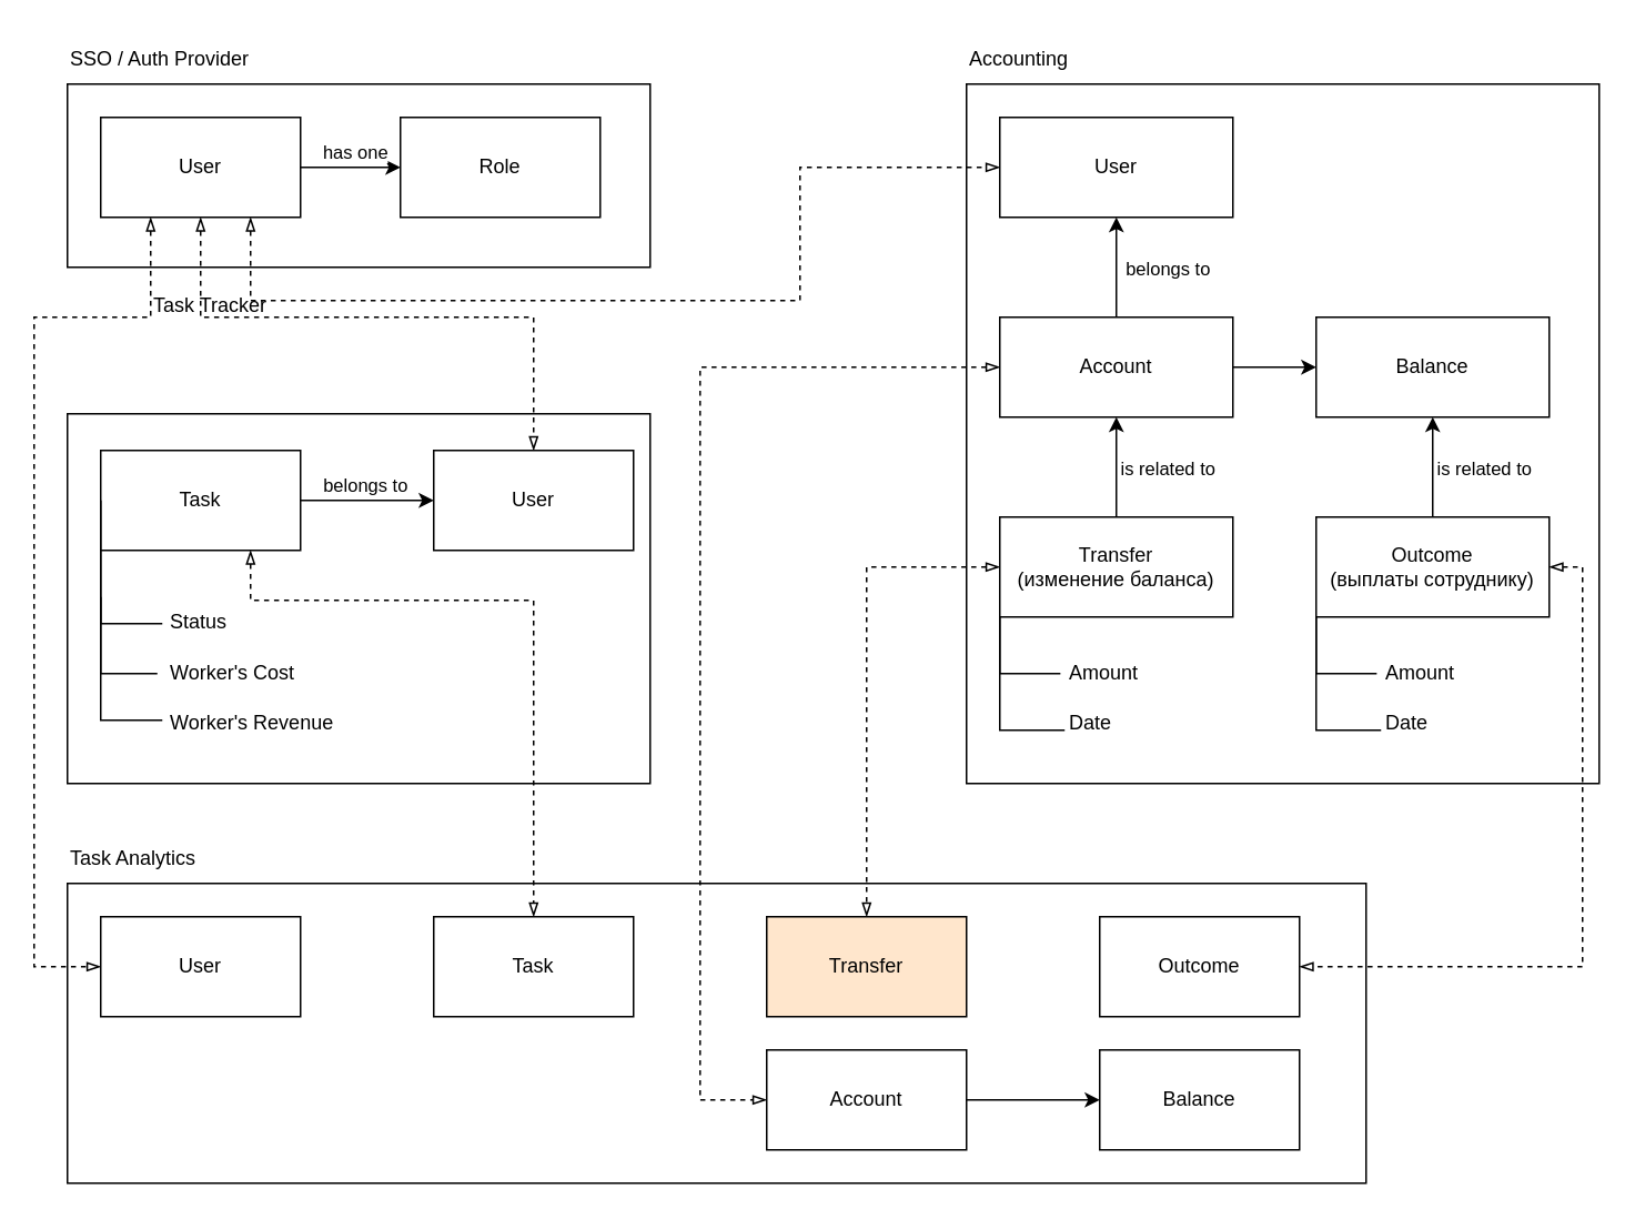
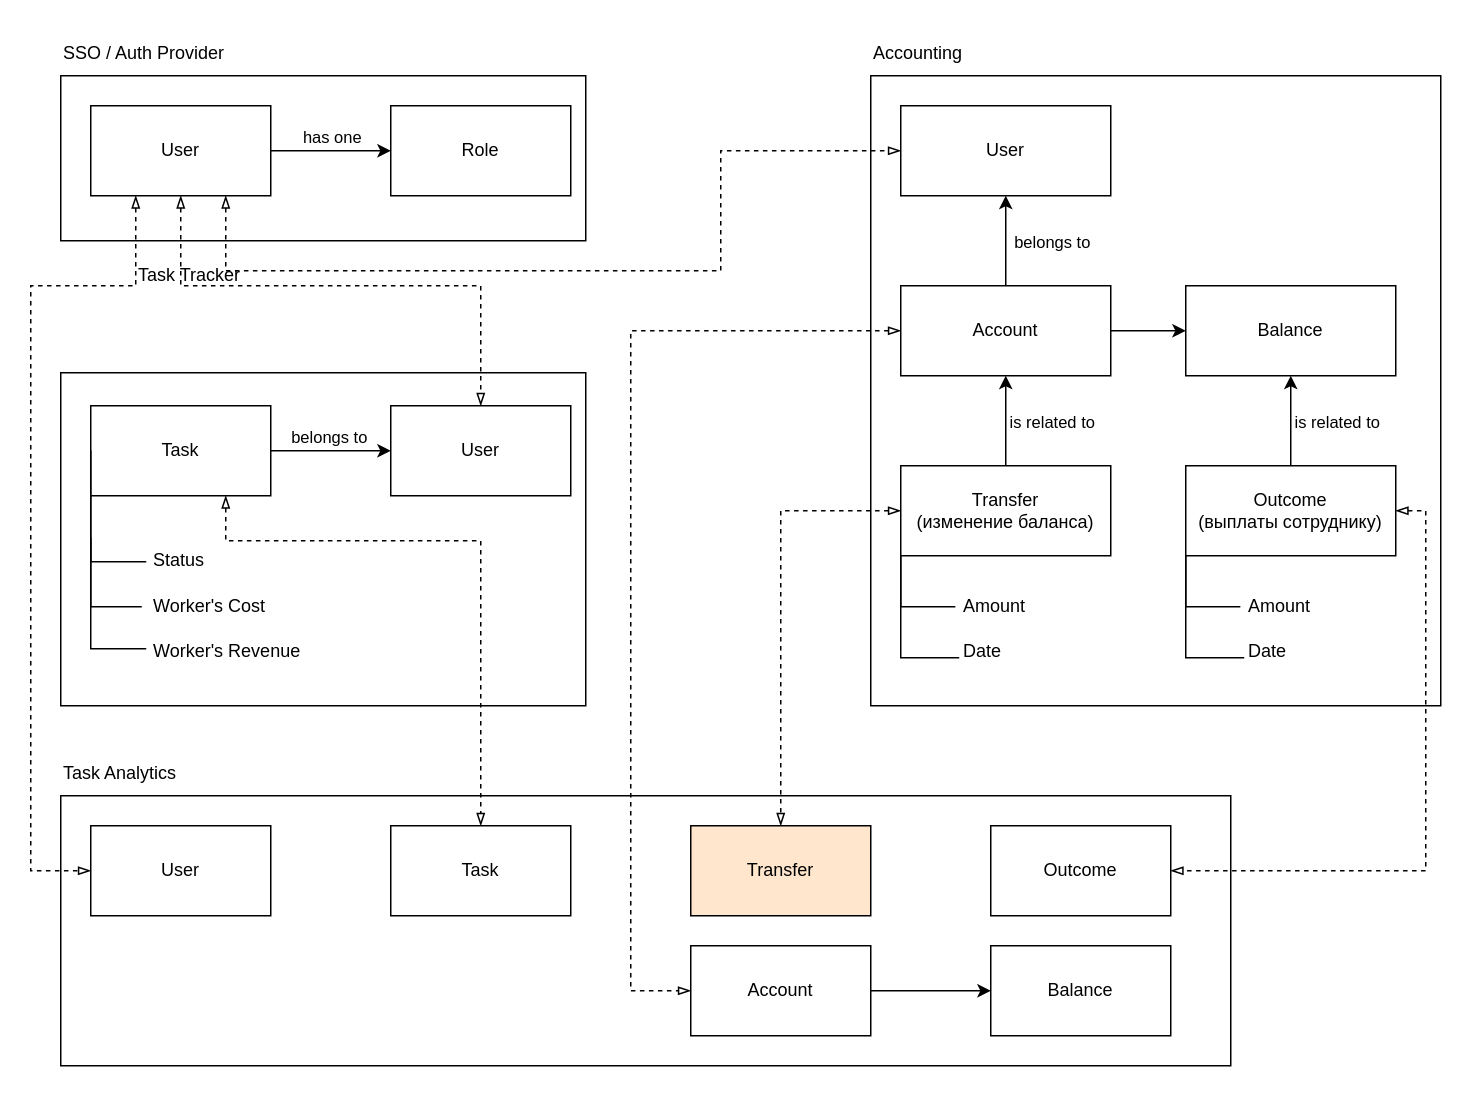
- <mxCell id="12" value="Role" style="rounded=0;whiteSpace=wrap;html=1;" parent="1" vertex="1"><mxGeometry x="240" y="70" width="120" height="60" as="geometry" /></mxCell>
+ <mxCell id="12" value="Role" style="rounded=0;whiteSpace=wrap;html=1;" parent="1" vertex="1"><mxGeometry x="260" y="70" width="120" height="60" as="geometry" /></mxCell>
